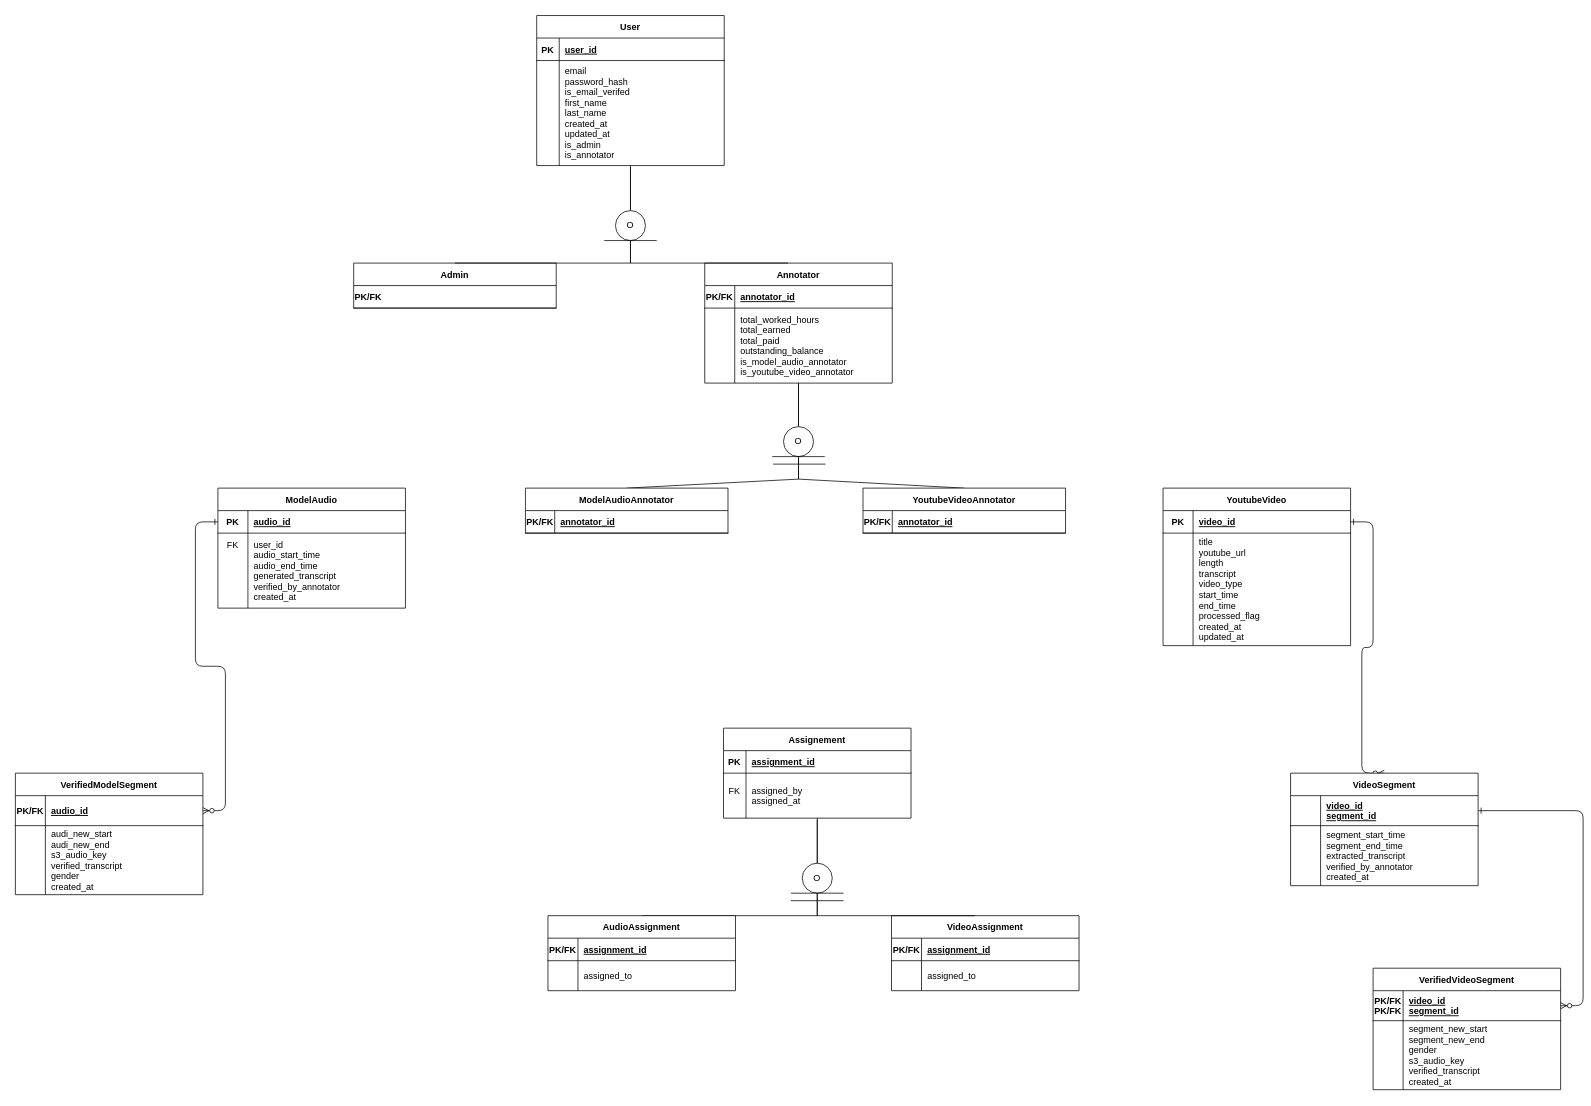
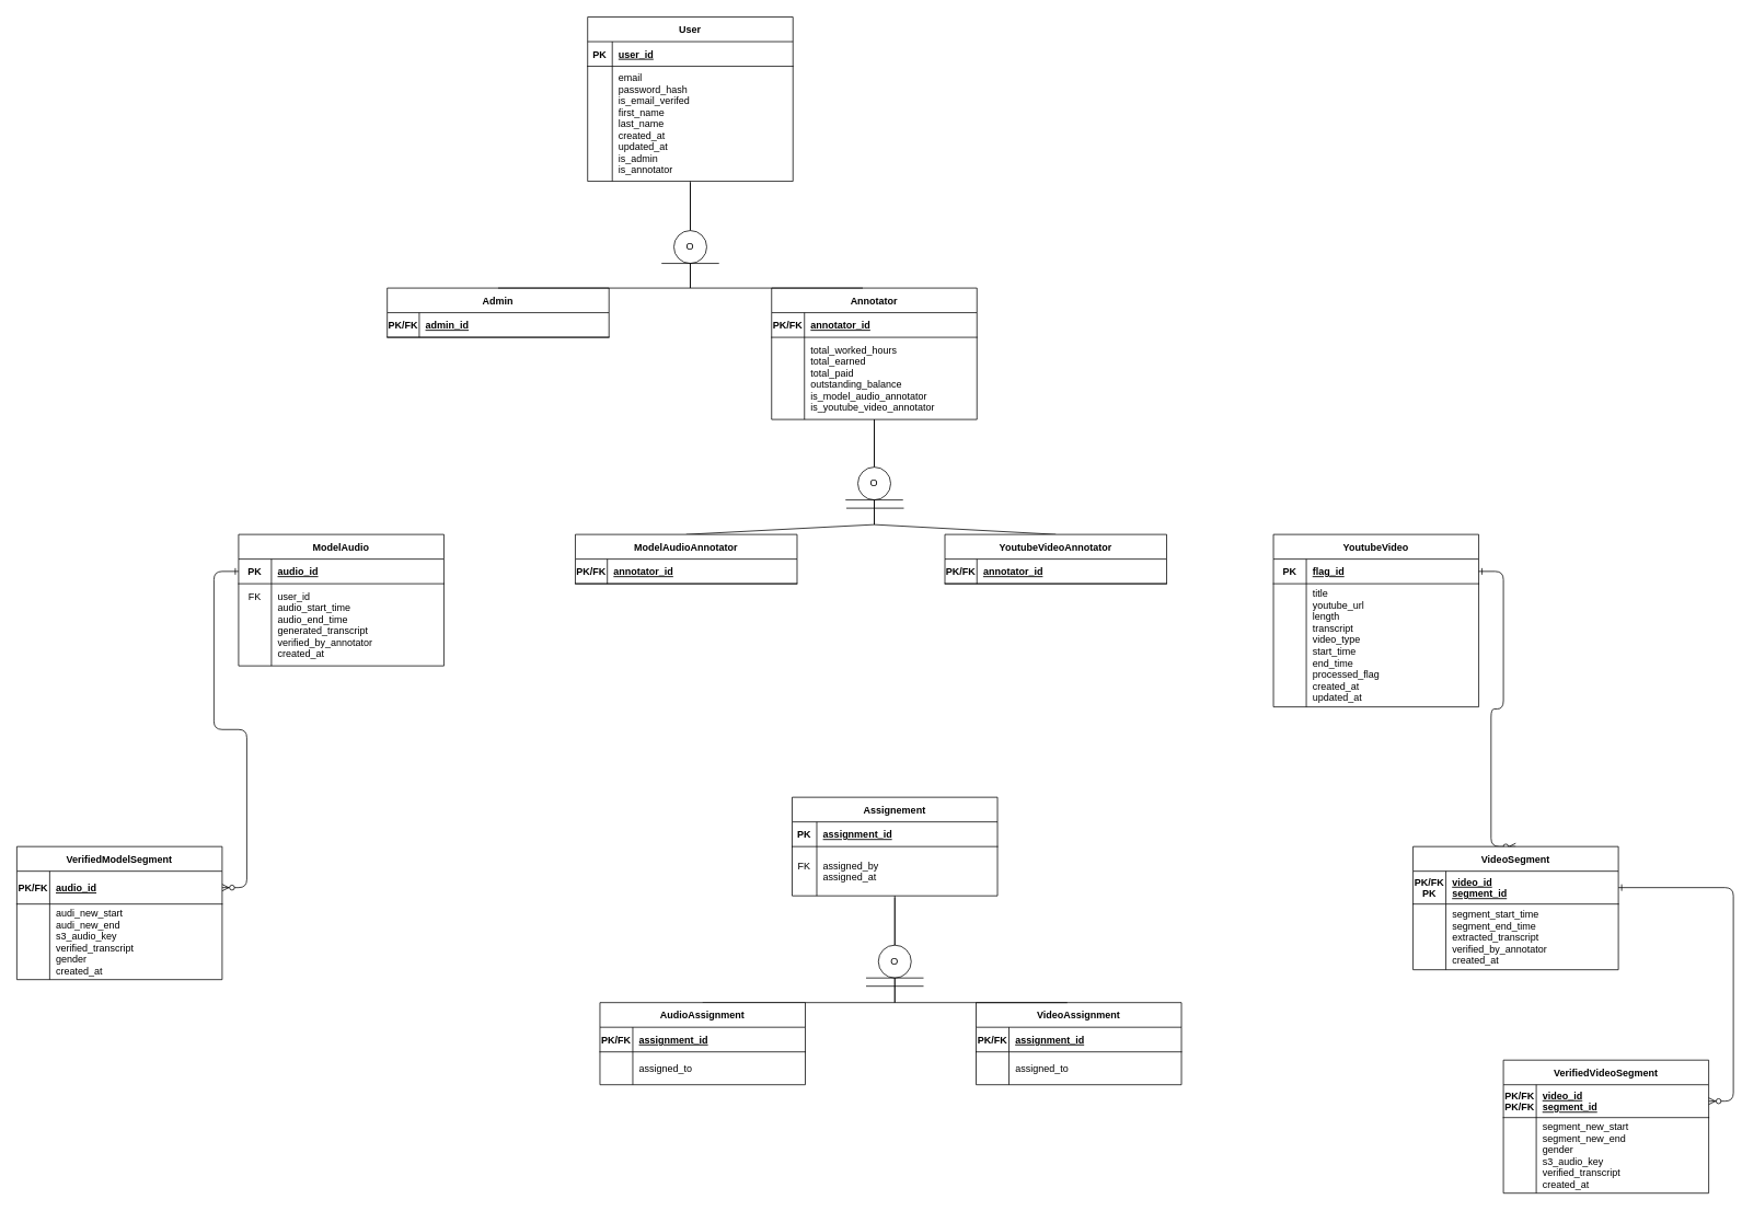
+ <mxCell id="5" value="admin_id" style="shape=partialRectangle;overflow=hidden;connectable=0;fillColor=none;top=0;left=0;bottom=0;right=0;align=left;spacingLeft=6;fontStyle=5;" parent="3" vertex="1"><mxGeometry x="39" width="231" height="30" as="geometry"><mxRectangle width="231" height="30" as="alternateBounds" /></mxGeometry></mxCell>
- <mxCell id="41" value="video_id" style="shape=partialRectangle;overflow=hidden;connectable=0;fillColor=none;top=0;left=0;bottom=0;right=0;align=left;spacingLeft=6;fontStyle=5;" vertex="1" parent="39"><mxGeometry x="40" width="210" height="30" as="geometry"><mxRectangle width="210" height="30" as="alternateBounds" /></mxGeometry></mxCell>
+ <mxCell id="41" value="flag_id" style="shape=partialRectangle;overflow=hidden;connectable=0;fillColor=none;top=0;left=0;bottom=0;right=0;align=left;spacingLeft=6;fontStyle=5;" vertex="1" parent="39"><mxGeometry x="40" width="210" height="30" as="geometry"><mxRectangle width="210" height="30" as="alternateBounds" /></mxGeometry></mxCell>
+ <mxCell id="47" value="PK/FK&#10;PK" style="shape=partialRectangle;overflow=hidden;connectable=0;fillColor=none;top=0;left=0;bottom=0;right=0;fontStyle=1;" vertex="1" parent="46"><mxGeometry width="40" height="40" as="geometry"><mxRectangle width="40" height="40" as="alternateBounds" /></mxGeometry></mxCell>
